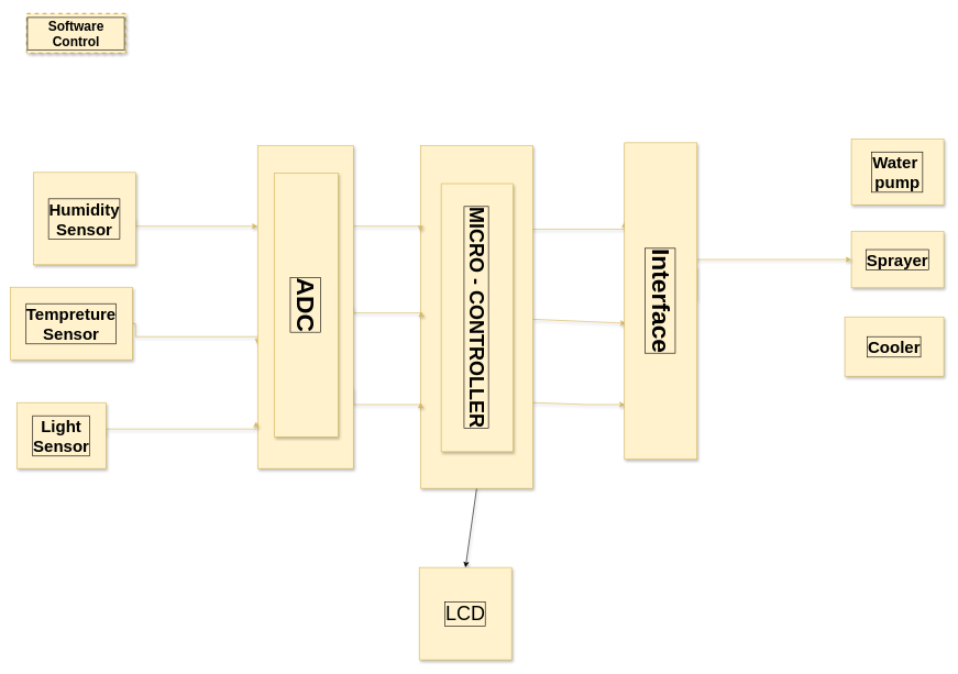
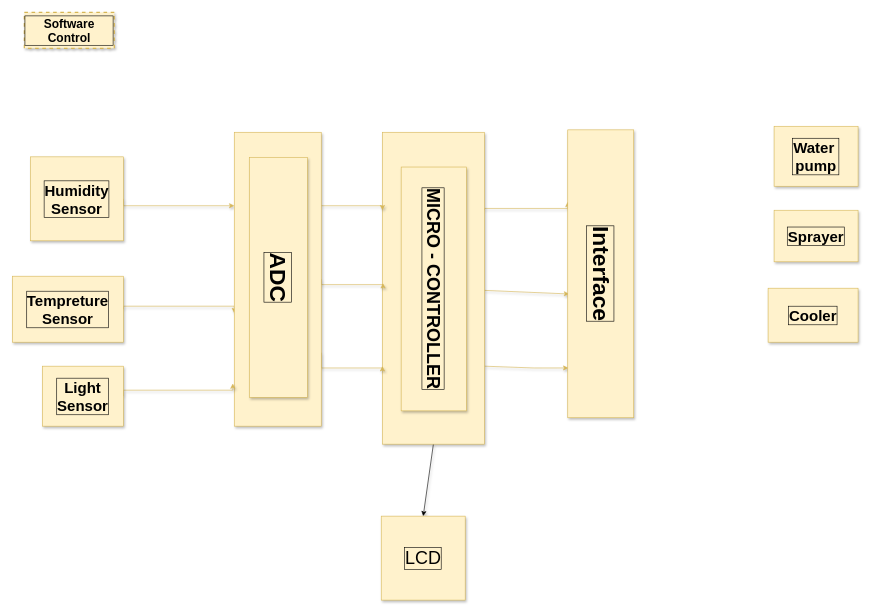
- <mxCell id="21" style="edgeStyle=orthogonalEdgeStyle;rounded=0;orthogonalLoop=1;jettySize=auto;html=1;exitX=0.5;exitY=0;exitDx=0;exitDy=0;entryX=1;entryY=0.5;entryDx=0;entryDy=0;shadow=1;fontStyle=1;labelBackgroundColor=none;labelBorderColor=default;fillColor=#fff2cc;strokeColor=#d6b656;" edge="1" parent="1" source="22" target="9"><mxGeometry relative="1" as="geometry"><Array as="points"><mxPoint x="1036" y="406" /></Array></mxGeometry></mxCell>
- <mxCell id="14" value="Tempreture&lt;br style=&quot;font-size: 25px;&quot;&gt;Sensor&lt;br style=&quot;font-size: 25px;&quot;&gt;" style="whiteSpace=wrap;html=1;shadow=1;fontSize=25;direction=west;flipH=0;flipV=1;fontStyle=1;labelBackgroundColor=none;labelBorderColor=default;fillColor=#fff2cc;strokeColor=#d6b656;" parent="1" vertex="1"><mxGeometry x="15" y="435" width="185" height="110" as="geometry" /></mxCell>
+ <mxCell id="14" value="Tempreture&lt;br style=&quot;font-size: 25px;&quot;&gt;Sensor&lt;br style=&quot;font-size: 25px;&quot;&gt;" style="whiteSpace=wrap;html=1;shadow=1;fontSize=25;direction=west;flipH=0;flipV=1;fontStyle=1;labelBackgroundColor=none;labelBorderColor=default;fillColor=#fff2cc;strokeColor=#d6b656;" parent="1" vertex="1"><mxGeometry x="20" y="460" width="185" height="110" as="geometry" /></mxCell>
- <mxCell id="20" value="Light &lt;br style=&quot;font-size: 25px;&quot;&gt;Sensor" style="whiteSpace=wrap;html=1;shadow=1;fontSize=25;direction=west;flipH=0;flipV=1;fontStyle=1;labelBackgroundColor=none;labelBorderColor=default;fillColor=#fff2cc;strokeColor=#d6b656;" parent="1" vertex="1"><mxGeometry x="25" y="610" width="135" height="100" as="geometry" /></mxCell>
+ <mxCell id="20" value="Light &lt;br style=&quot;font-size: 25px;&quot;&gt;Sensor" style="whiteSpace=wrap;html=1;shadow=1;fontSize=25;direction=west;flipH=0;flipV=1;fontStyle=1;labelBackgroundColor=none;labelBorderColor=default;fillColor=#fff2cc;strokeColor=#d6b656;" parent="1" vertex="1"><mxGeometry x="70" y="610" width="135" height="100" as="geometry" /></mxCell>
